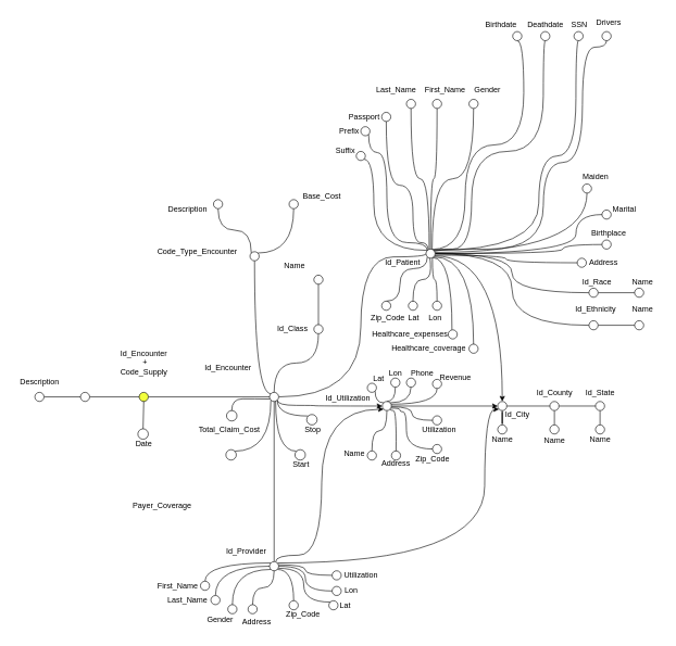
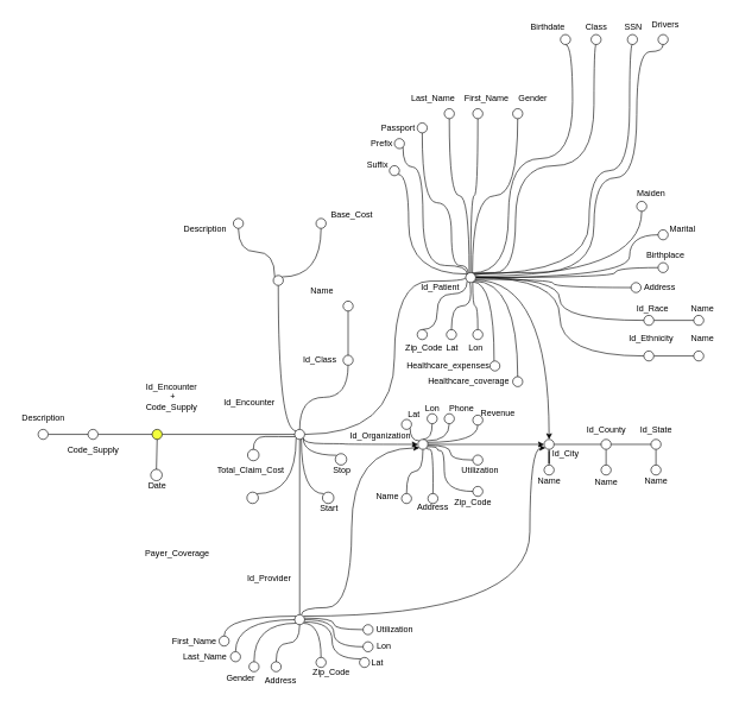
- <mxCell id="135" value="Deathdate" style="text;html=1;align=center;verticalAlign=middle;resizable=0;points=[];autosize=1;strokeColor=none;fillColor=none;" vertex="1" parent="1"><mxGeometry x="796" y="22" width="80" height="30" as="geometry" /></mxCell>
+ <mxCell id="135" value="Class" style="text;html=1;align=center;verticalAlign=middle;resizable=0;points=[];autosize=1;strokeColor=none;fillColor=none;" vertex="1" parent="1"><mxGeometry x="796" y="22" width="80" height="30" as="geometry" /></mxCell>
- <mxCell id="41" value="Code_Type_Encounter&lt;div&gt;&lt;br&gt;&lt;/div&gt;" style="text;html=1;align=center;verticalAlign=middle;resizable=0;points=[];autosize=1;strokeColor=none;fillColor=none;" vertex="1" parent="1"><mxGeometry x="227" y="373" width="150" height="40" as="geometry" /></mxCell>
- <mxCell id="4" value="Id_Encounter&lt;div&gt;&amp;nbsp;+&lt;div&gt;Code_&lt;span style=&quot;text-wrap-mode: wrap; background-color: transparent; color: light-dark(rgb(0, 0, 0), rgb(255, 255, 255));&quot;&gt;Supply&lt;/span&gt;&lt;br&gt;&lt;/div&gt;&lt;/div&gt;" style="text;html=1;align=center;verticalAlign=middle;resizable=0;points=[];autosize=1;strokeColor=none;fillColor=none;" vertex="1" parent="1"><mxGeometry x="170" y="527" width="100" height="60" as="geometry" /></mxCell>
+ <mxCell id="4" value="Id_Encounter&lt;div&gt;&amp;nbsp;+&lt;div&gt;Code_&lt;span style=&quot;text-wrap-mode: wrap; background-color: transparent; color: light-dark(rgb(0, 0, 0), rgb(255, 255, 255));&quot;&gt;Supply&lt;/span&gt;&lt;br&gt;&lt;/div&gt;&lt;/div&gt;" style="text;html=1;align=center;verticalAlign=middle;resizable=0;points=[];autosize=1;strokeColor=none;fillColor=none;" vertex="1" parent="1"><mxGeometry x="190" y="527" width="100" height="60" as="geometry" /></mxCell>
- <mxCell id="51" value="Id_Utilization" style="text;html=1;align=center;verticalAlign=middle;resizable=0;points=[];autosize=1;strokeColor=none;fillColor=none;" vertex="1" parent="1"><mxGeometry x="478" y="597" width="110" height="30" as="geometry" /></mxCell>
+ <mxCell id="51" value="Id_Organization" style="text;html=1;align=center;verticalAlign=middle;resizable=0;points=[];autosize=1;strokeColor=none;fillColor=none;" vertex="1" parent="1"><mxGeometry x="478" y="597" width="110" height="30" as="geometry" /></mxCell>
+ <mxCell id="16" value="Code_&lt;span style=&quot;color: light-dark(rgb(0, 0, 0), rgb(255, 255, 255)); text-wrap-mode: wrap; background-color: transparent;&quot;&gt;Supply&lt;/span&gt;" style="text;html=1;align=center;verticalAlign=middle;resizable=0;points=[];autosize=1;strokeColor=none;fillColor=none;" vertex="1" parent="1"><mxGeometry x="80" y="616" width="100" height="30" as="geometry" /></mxCell>
- <mxCell id="86" value="Id_Provider" style="text;html=1;align=center;verticalAlign=middle;resizable=0;points=[];autosize=1;strokeColor=none;fillColor=none;" vertex="1" parent="1"><mxGeometry x="337" y="832" width="80" height="30" as="geometry" /></mxCell>
+ <mxCell id="86" value="Id_Provider" style="text;html=1;align=center;verticalAlign=middle;resizable=0;points=[];autosize=1;strokeColor=none;fillColor=none;" vertex="1" parent="1"><mxGeometry x="337" y="797" width="80" height="30" as="geometry" /></mxCell>
